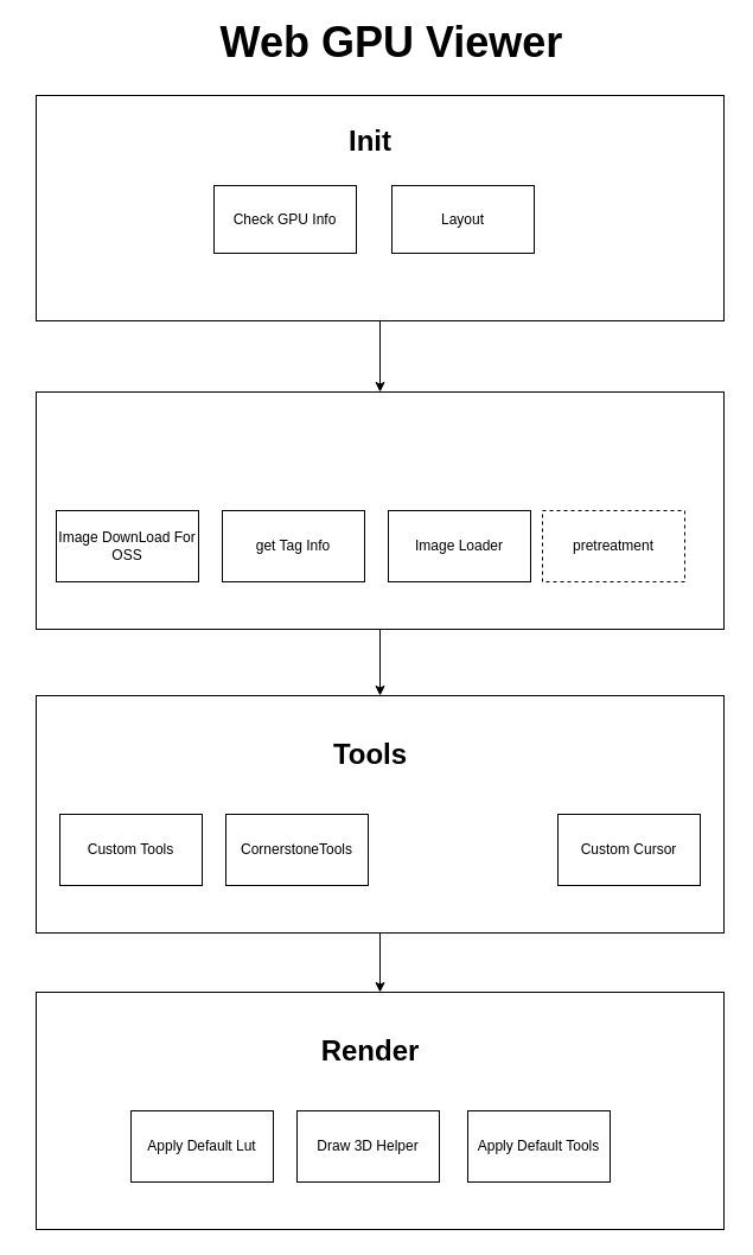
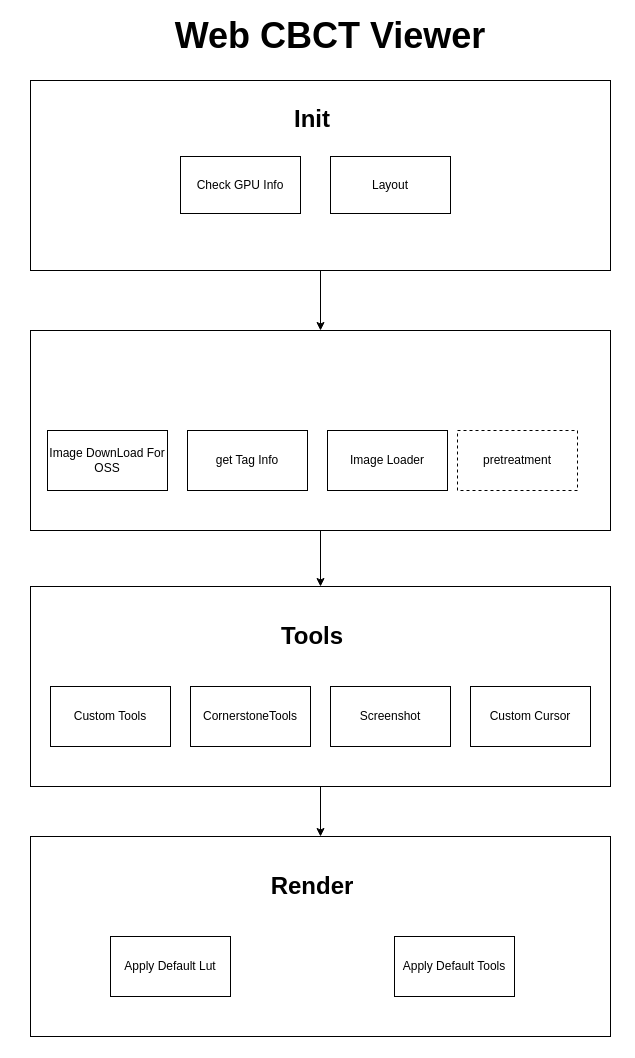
- <mxCell id="2" value="&lt;b&gt;&lt;font style=&quot;font-size: 36px;&quot;&gt;Web GPU Viewer&lt;/font&gt;&lt;/b&gt;" style="text;html=1;align=center;verticalAlign=middle;whiteSpace=wrap;rounded=0;" vertex="1" parent="1"><mxGeometry x="47" y="20" width="566" height="30" as="geometry" /></mxCell>
+ <mxCell id="2" value="&lt;b&gt;&lt;font style=&quot;font-size: 36px;&quot;&gt;Web CBCT Viewer&lt;/font&gt;&lt;/b&gt;" style="text;html=1;align=center;verticalAlign=middle;whiteSpace=wrap;rounded=0;" vertex="1" parent="1"><mxGeometry x="47" y="20" width="566" height="30" as="geometry" /></mxCell>
+ <mxCell id="24" value="Screenshot" style="rounded=0;whiteSpace=wrap;html=1;" vertex="1" parent="21"><mxGeometry x="300" y="100" width="120" height="60" as="geometry" /></mxCell>
- <mxCell id="8" value="Draw 3D Helper" style="rounded=0;whiteSpace=wrap;html=1;" vertex="1" parent="4"><mxGeometry x="220" y="100" width="120" height="60" as="geometry" /></mxCell>
